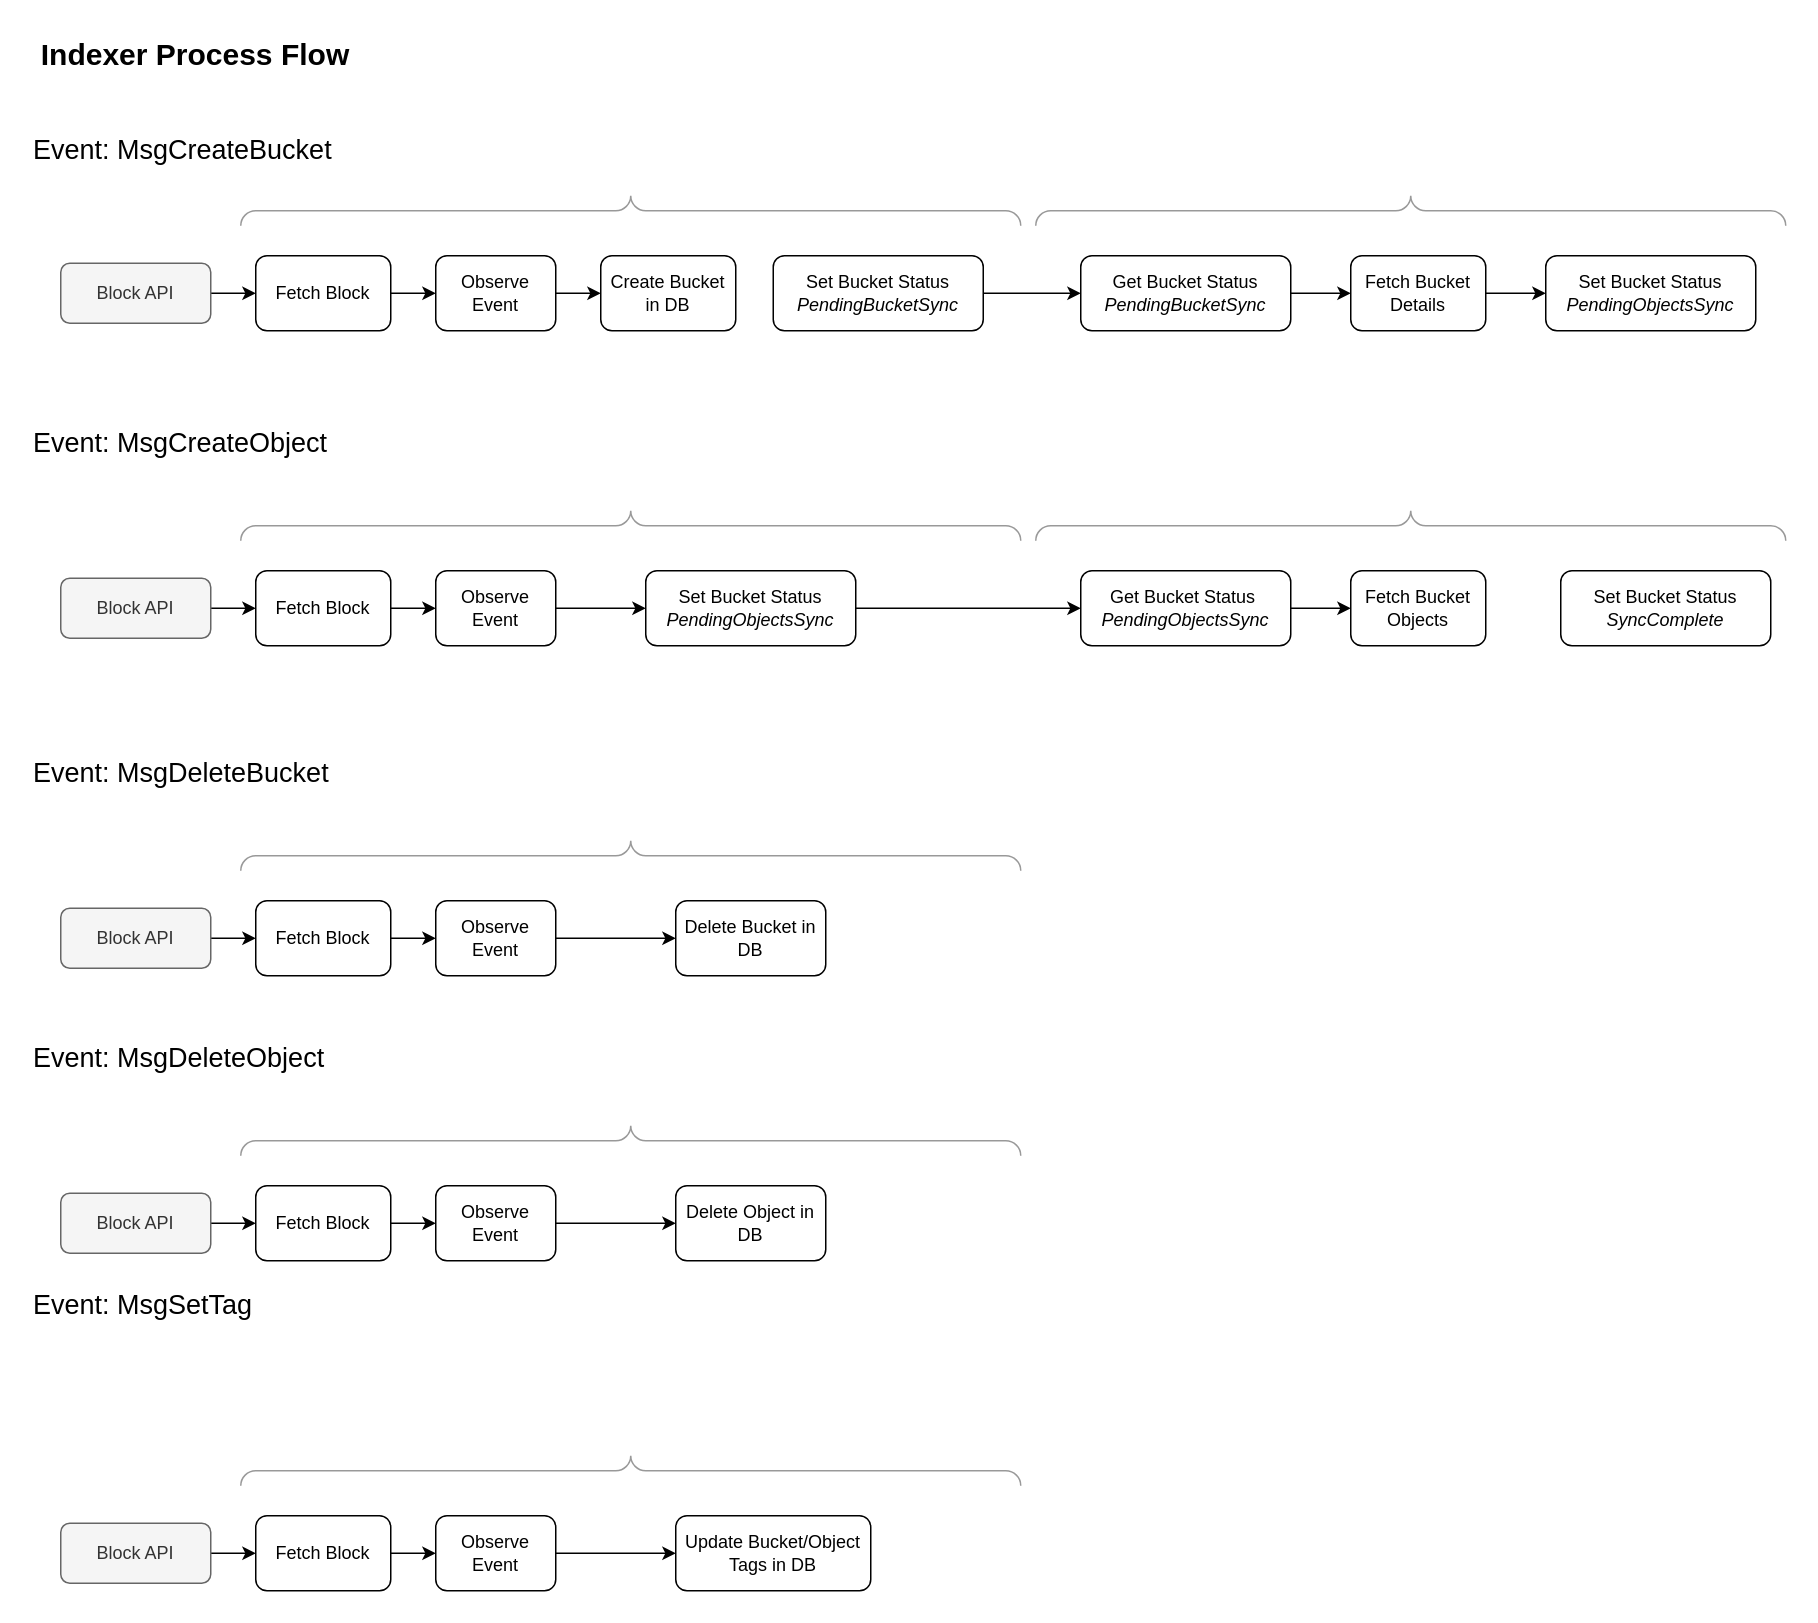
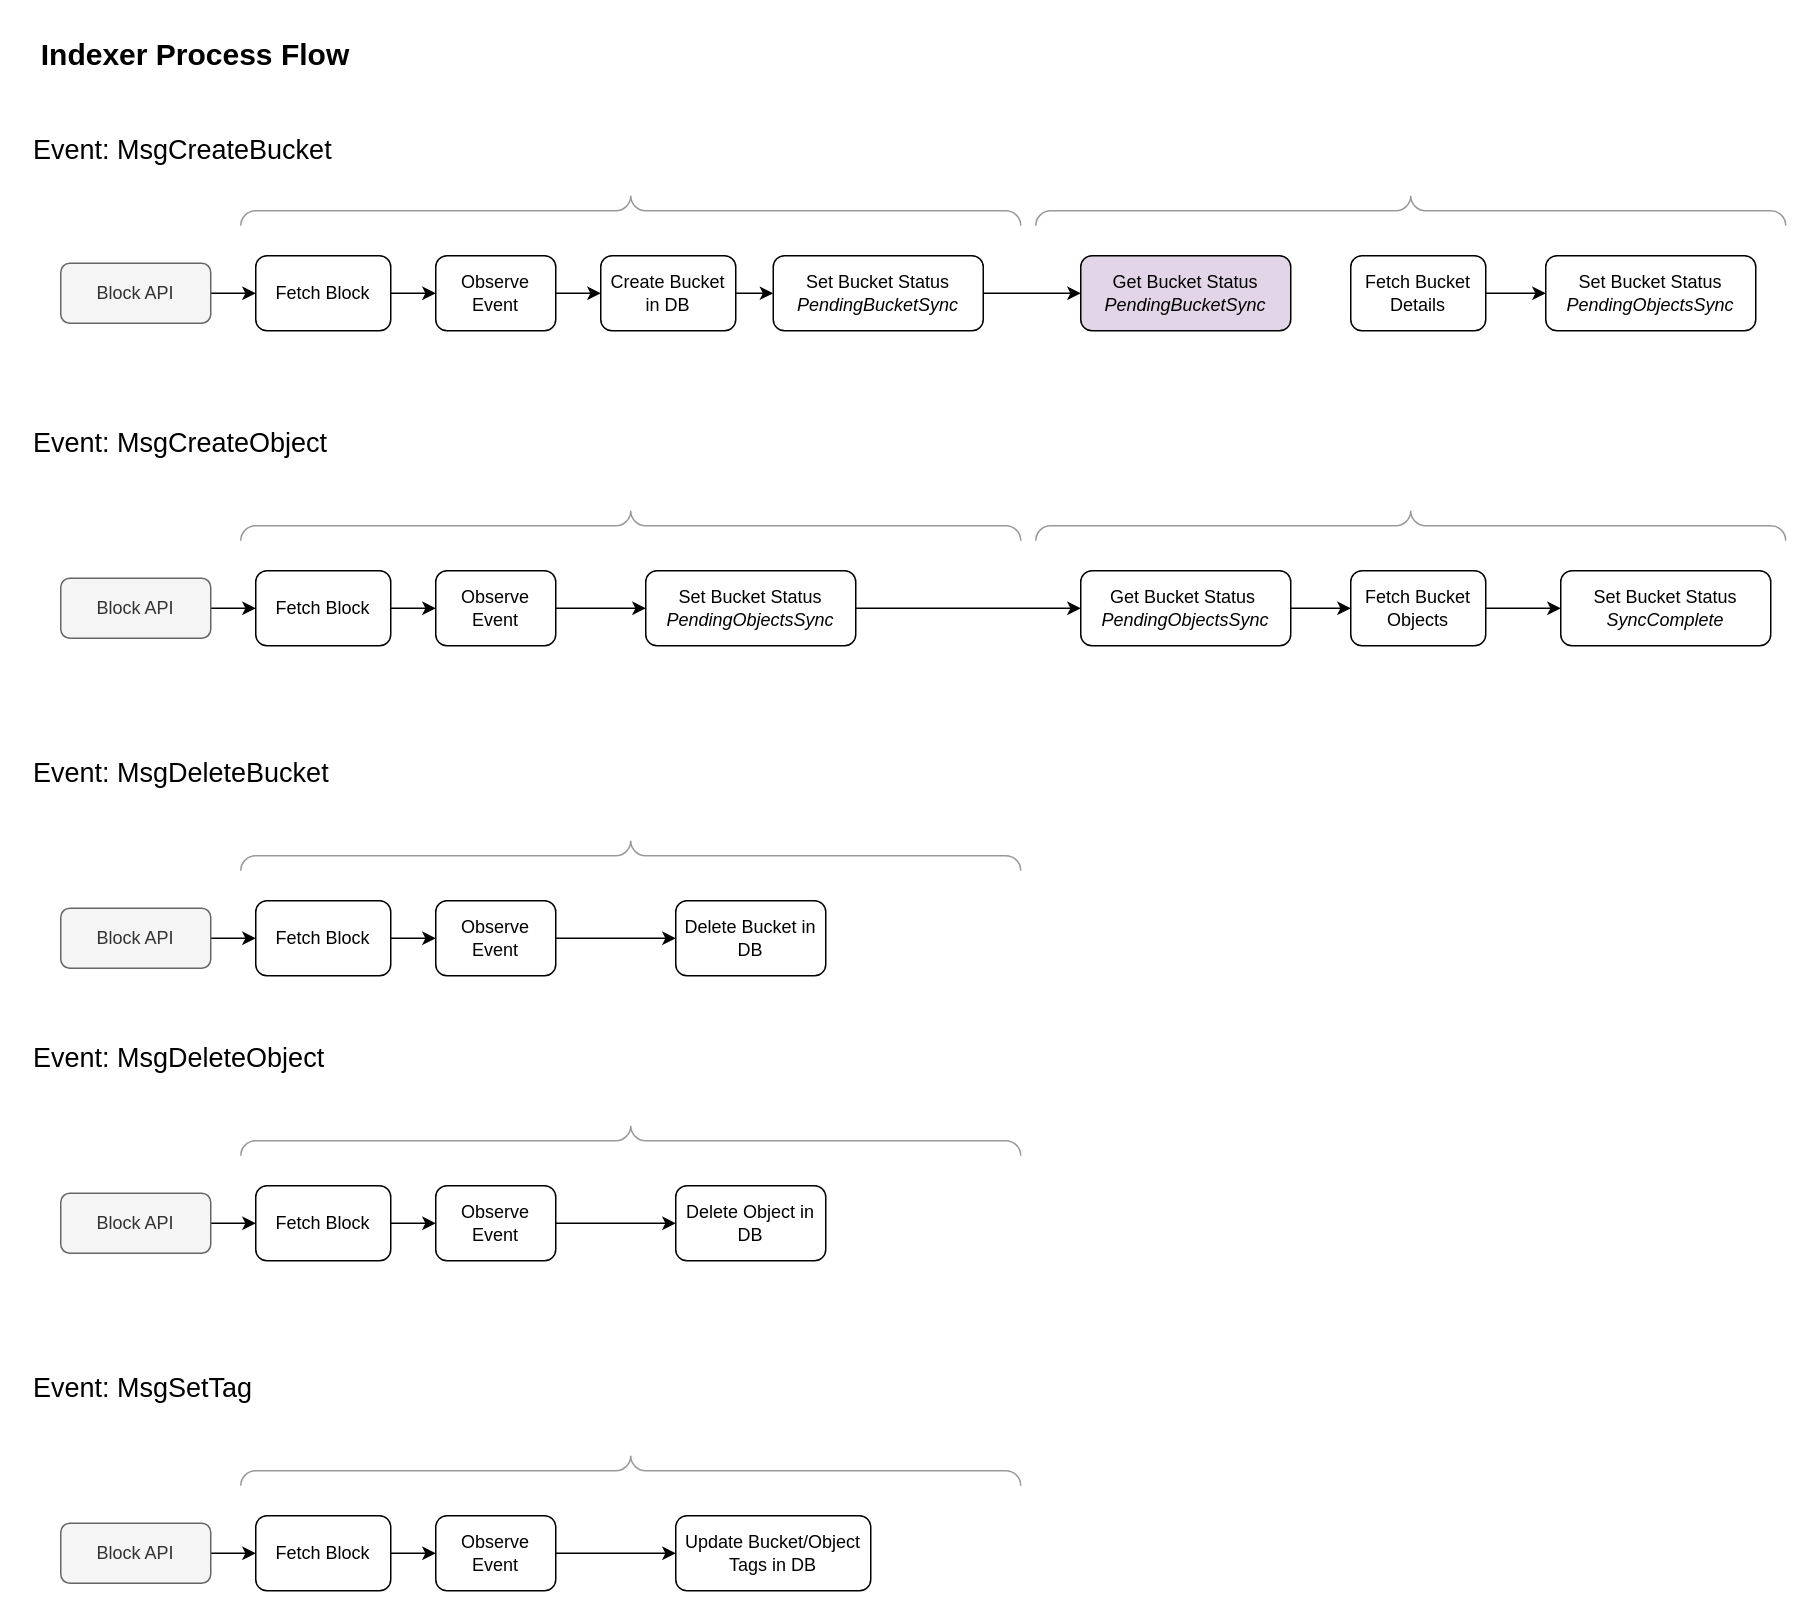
+ <mxCell id="6" style="edgeStyle=orthogonalEdgeStyle;rounded=0;orthogonalLoop=1;jettySize=auto;html=1;exitX=1;exitY=0.5;exitDx=0;exitDy=0;entryX=0;entryY=0.5;entryDx=0;entryDy=0;" edge="1" parent="1" source="7" target="9"><mxGeometry relative="1" as="geometry" /></mxCell>
- <mxCell id="11" value="Get Bucket Status &lt;i&gt;PendingBucketSync&lt;/i&gt;" style="rounded=1;whiteSpace=wrap;html=1;" vertex="1" parent="1"><mxGeometry x="720" y="170" width="140" height="50" as="geometry" /></mxCell>
+ <mxCell id="11" value="Get Bucket Status &lt;i&gt;PendingBucketSync&lt;/i&gt;" style="rounded=1;whiteSpace=wrap;html=1;fillColor=#e1d5e7;" vertex="1" parent="1"><mxGeometry x="720" y="170" width="140" height="50" as="geometry" /></mxCell>
- <mxCell id="10" style="edgeStyle=orthogonalEdgeStyle;rounded=0;orthogonalLoop=1;jettySize=auto;html=1;exitX=1;exitY=0.5;exitDx=0;exitDy=0;" edge="1" parent="1" source="11" target="13"><mxGeometry relative="1" as="geometry" /></mxCell>
+ <mxCell id="26" style="edgeStyle=orthogonalEdgeStyle;rounded=0;orthogonalLoop=1;jettySize=auto;html=1;exitX=1;exitY=0.5;exitDx=0;exitDy=0;entryX=0;entryY=0.5;entryDx=0;entryDy=0;" edge="1" parent="1" source="27" target="36"><mxGeometry relative="1" as="geometry"><mxPoint x="1030" y="405" as="targetPoint" /></mxGeometry></mxCell>
- <mxCell id="53" value="Event: MsgSetTag" style="text;html=1;align=left;verticalAlign=middle;whiteSpace=wrap;rounded=0;fontSize=18;" vertex="1" parent="1"><mxGeometry x="20" y="855" width="240" height="30" as="geometry" /></mxCell>
+ <mxCell id="53" value="Event: MsgSetTag" style="text;html=1;align=left;verticalAlign=middle;whiteSpace=wrap;rounded=0;fontSize=18;" vertex="1" parent="1"><mxGeometry x="20" y="910" width="240" height="30" as="geometry" /></mxCell>
